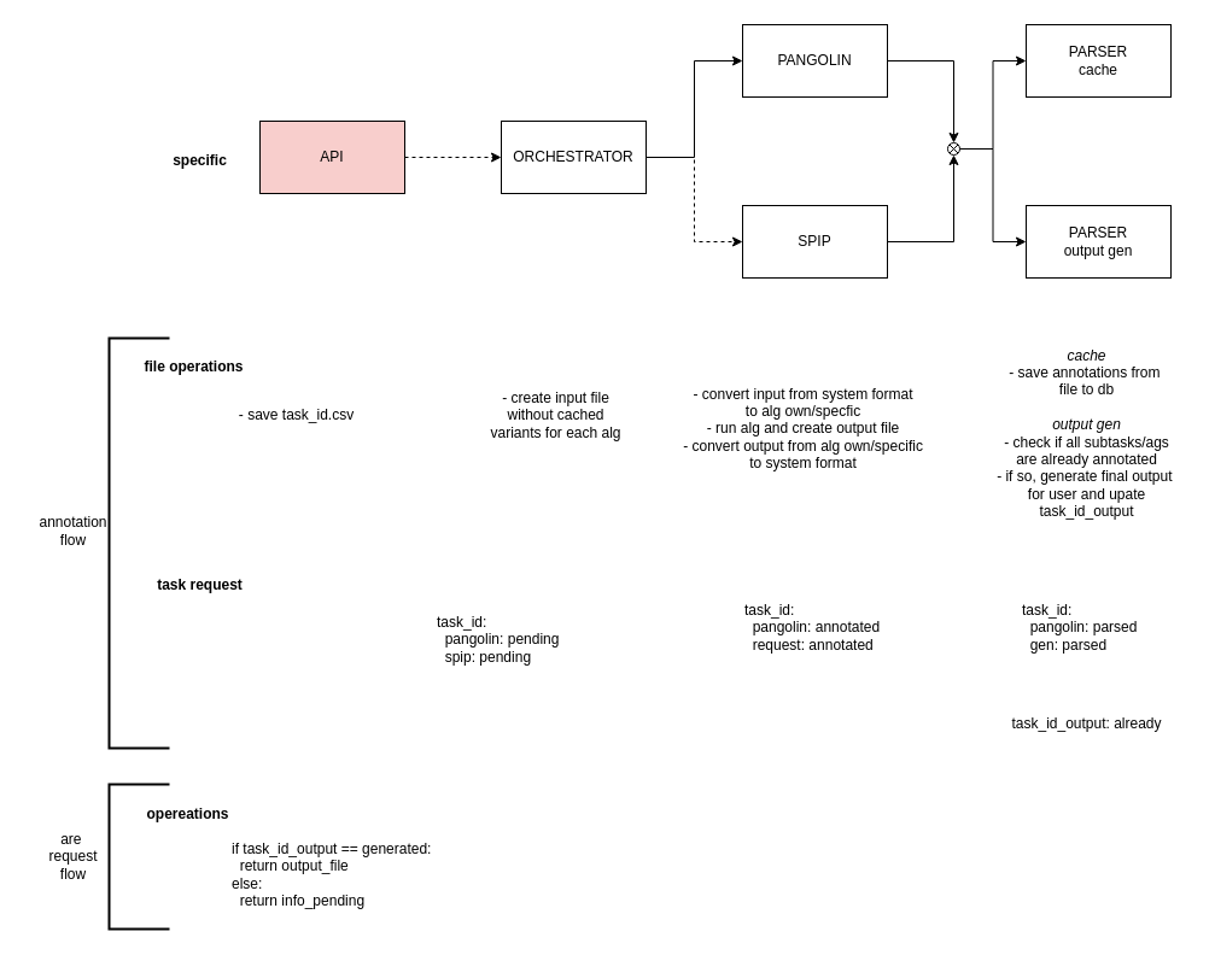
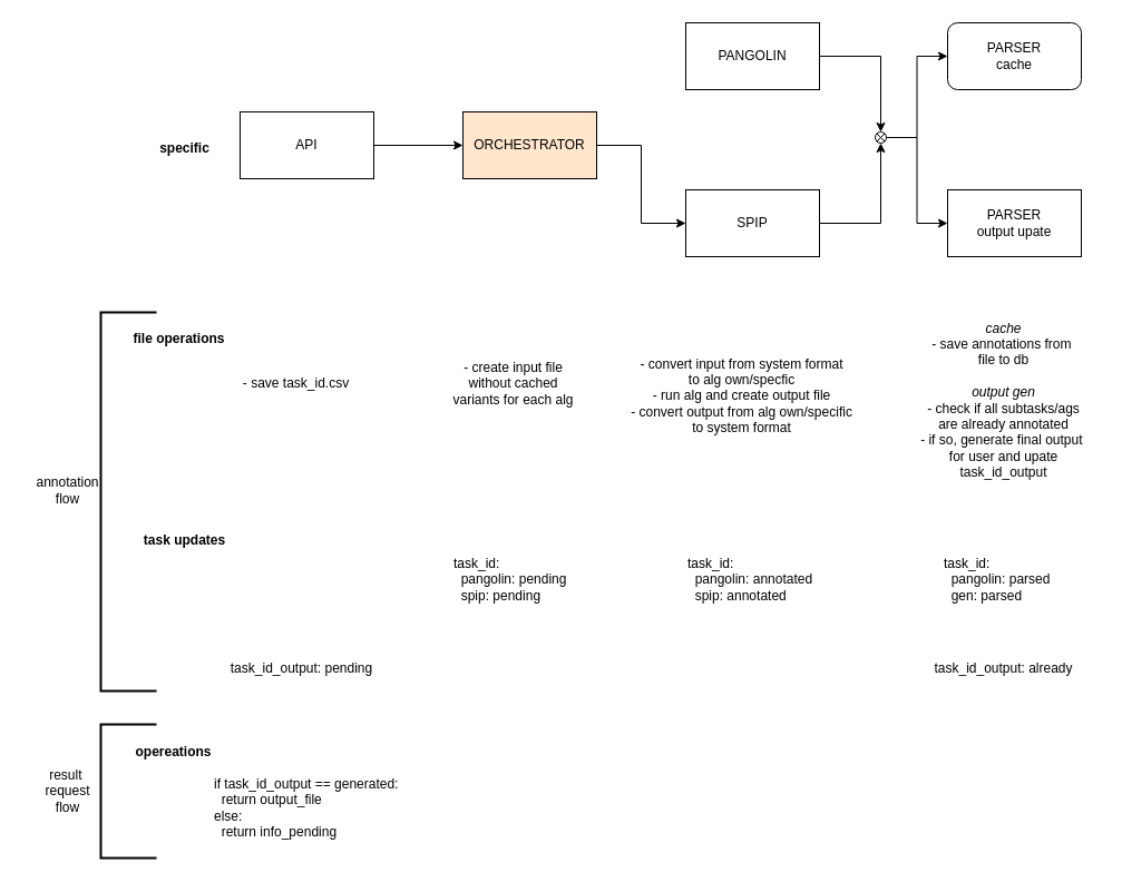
- <mxCell id="12" value="PARSER&lt;br&gt;cache" style="rounded=0;whiteSpace=wrap;html=1;" parent="1" vertex="1"><mxGeometry x="850" y="20" width="120" height="60" as="geometry" /></mxCell>
+ <mxCell id="12" value="PARSER&lt;br&gt;cache" style="whiteSpace=wrap;html=1;rounded=1;" parent="1" vertex="1"><mxGeometry x="850" y="20" width="120" height="60" as="geometry" /></mxCell>
- <mxCell id="4" style="edgeStyle=orthogonalEdgeStyle;rounded=0;orthogonalLoop=1;jettySize=auto;html=1;exitX=1;exitY=0.5;exitDx=0;exitDy=0;entryX=0;entryY=0.5;entryDx=0;entryDy=0;" parent="1" source="6" target="9" edge="1"><mxGeometry relative="1" as="geometry" /></mxCell>
- <mxCell id="3" value="API" style="rounded=0;whiteSpace=wrap;html=1;fillColor=#f8cecc;" parent="1" vertex="1"><mxGeometry x="215" y="100" width="120" height="60" as="geometry" /></mxCell>
+ <mxCell id="3" value="API" style="rounded=0;whiteSpace=wrap;html=1;" parent="1" vertex="1"><mxGeometry x="215" y="100" width="120" height="60" as="geometry" /></mxCell>
- <mxCell id="2" style="edgeStyle=orthogonalEdgeStyle;rounded=0;orthogonalLoop=1;jettySize=auto;html=1;exitX=1;exitY=0.5;exitDx=0;exitDy=0;entryX=0;entryY=0.5;entryDx=0;entryDy=0;dashed=1;" parent="1" source="3" target="6" edge="1"><mxGeometry relative="1" as="geometry" /></mxCell>
+ <mxCell id="2" style="edgeStyle=orthogonalEdgeStyle;rounded=0;orthogonalLoop=1;jettySize=auto;html=1;exitX=1;exitY=0.5;exitDx=0;exitDy=0;entryX=0;entryY=0.5;entryDx=0;entryDy=0;" parent="1" source="3" target="6" edge="1"><mxGeometry relative="1" as="geometry" /></mxCell>
- <mxCell id="6" value="ORCHESTRATOR" style="rounded=0;whiteSpace=wrap;html=1;" parent="1" vertex="1"><mxGeometry x="415" y="100" width="120" height="60" as="geometry" /></mxCell>
+ <mxCell id="6" value="ORCHESTRATOR" style="rounded=0;whiteSpace=wrap;html=1;fillColor=#ffe6cc;" parent="1" vertex="1"><mxGeometry x="415" y="100" width="120" height="60" as="geometry" /></mxCell>
- <mxCell id="5" style="edgeStyle=orthogonalEdgeStyle;rounded=0;orthogonalLoop=1;jettySize=auto;html=1;exitX=1;exitY=0.5;exitDx=0;exitDy=0;entryX=0;entryY=0.5;entryDx=0;entryDy=0;dashed=1;" parent="1" source="6" target="10" edge="1"><mxGeometry relative="1" as="geometry" /></mxCell>
+ <mxCell id="5" style="edgeStyle=orthogonalEdgeStyle;rounded=0;orthogonalLoop=1;jettySize=auto;html=1;exitX=1;exitY=0.5;exitDx=0;exitDy=0;entryX=0;entryY=0.5;entryDx=0;entryDy=0;" parent="1" source="6" target="10" edge="1"><mxGeometry relative="1" as="geometry" /></mxCell>
- <mxCell id="23" value="PARSER&lt;br&gt;output gen" style="rounded=0;whiteSpace=wrap;html=1;" vertex="1" parent="1"><mxGeometry x="850" y="170" width="120" height="60" as="geometry" /></mxCell>
+ <mxCell id="23" value="PARSER&lt;br&gt;output upate" style="rounded=0;whiteSpace=wrap;html=1;" vertex="1" parent="1"><mxGeometry x="850" y="170" width="120" height="60" as="geometry" /></mxCell>
- <mxCell id="7" value="- save task_id.csv" style="text;html=1;align=center;verticalAlign=middle;resizable=0;points=[];autosize=1;strokeColor=none;fillColor=none;" parent="1" vertex="1"><mxGeometry x="185" y="329" width="120" height="30" as="geometry" /></mxCell>
+ <mxCell id="7" value="- save task_id.csv" style="text;html=1;align=center;verticalAlign=middle;resizable=0;points=[];autosize=1;strokeColor=none;fillColor=none;" parent="1" vertex="1"><mxGeometry x="205" y="329" width="120" height="30" as="geometry" /></mxCell>
- <mxCell id="16" value="&lt;b&gt;task request&lt;br&gt;&lt;/b&gt;" style="text;html=1;align=center;verticalAlign=middle;resizable=0;points=[];autosize=1;strokeColor=none;fillColor=none;" vertex="1" parent="1"><mxGeometry x="115" y="470" width="100" height="30" as="geometry" /></mxCell>
+ <mxCell id="16" value="&lt;b&gt;task updates&lt;br&gt;&lt;/b&gt;" style="text;html=1;align=center;verticalAlign=middle;resizable=0;points=[];autosize=1;strokeColor=none;fillColor=none;" vertex="1" parent="1"><mxGeometry x="115" y="470" width="100" height="30" as="geometry" /></mxCell>
- <mxCell id="18" value="task_id:&lt;br&gt;&amp;nbsp; pangolin: annotated&lt;br&gt;&amp;nbsp; request: annotated" style="text;html=1;align=left;verticalAlign=middle;resizable=0;points=[];autosize=1;strokeColor=none;fillColor=none;" vertex="1" parent="1"><mxGeometry x="615" y="490" width="140" height="60" as="geometry" /></mxCell>
+ <mxCell id="18" value="task_id:&lt;br&gt;&amp;nbsp; pangolin: annotated&lt;br&gt;&amp;nbsp; spip: annotated" style="text;html=1;align=left;verticalAlign=middle;resizable=0;points=[];autosize=1;strokeColor=none;fillColor=none;" vertex="1" parent="1"><mxGeometry x="615" y="490" width="140" height="60" as="geometry" /></mxCell>
- <mxCell id="17" value="task_id:&lt;br&gt;&amp;nbsp; pangolin: pending&lt;br&gt;&amp;nbsp; spip: pending" style="text;html=1;align=left;verticalAlign=middle;resizable=0;points=[];autosize=1;strokeColor=none;fillColor=none;" vertex="1" parent="1"><mxGeometry x="360" y="500" width="120" height="60" as="geometry" /></mxCell>
+ <mxCell id="17" value="task_id:&lt;br&gt;&amp;nbsp; pangolin: pending&lt;br&gt;&amp;nbsp; spip: pending" style="text;html=1;align=left;verticalAlign=middle;resizable=0;points=[];autosize=1;strokeColor=none;fillColor=none;" vertex="1" parent="1"><mxGeometry x="405" y="490" width="120" height="60" as="geometry" /></mxCell>
+ <mxCell id="22" value="task_id_output: pending" style="text;html=1;align=center;verticalAlign=middle;resizable=0;points=[];autosize=1;strokeColor=none;fillColor=none;" vertex="1" parent="1"><mxGeometry x="195" y="585" width="150" height="30" as="geometry" /></mxCell>
- <mxCell id="31" value="are&amp;nbsp;&lt;br&gt;request&lt;br&gt;flow" style="text;html=1;align=center;verticalAlign=middle;resizable=0;points=[];autosize=1;strokeColor=none;fillColor=none;" vertex="1" parent="1"><mxGeometry x="30" y="680" width="60" height="60" as="geometry" /></mxCell>
+ <mxCell id="31" value="result&amp;nbsp;&lt;br&gt;request&lt;br&gt;flow" style="text;html=1;align=center;verticalAlign=middle;resizable=0;points=[];autosize=1;strokeColor=none;fillColor=none;" vertex="1" parent="1"><mxGeometry x="30" y="680" width="60" height="60" as="geometry" /></mxCell>
